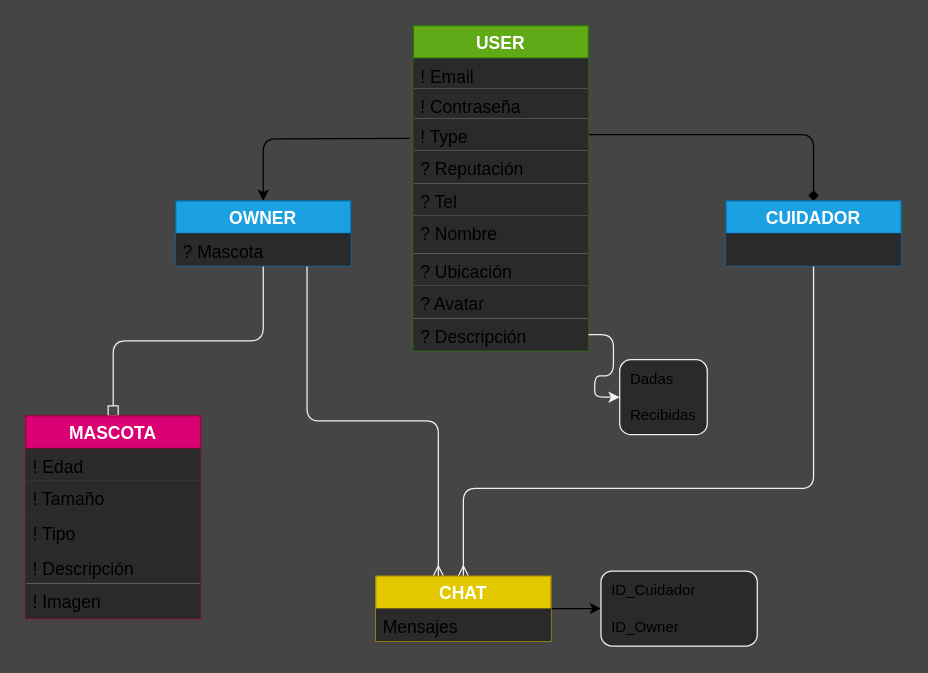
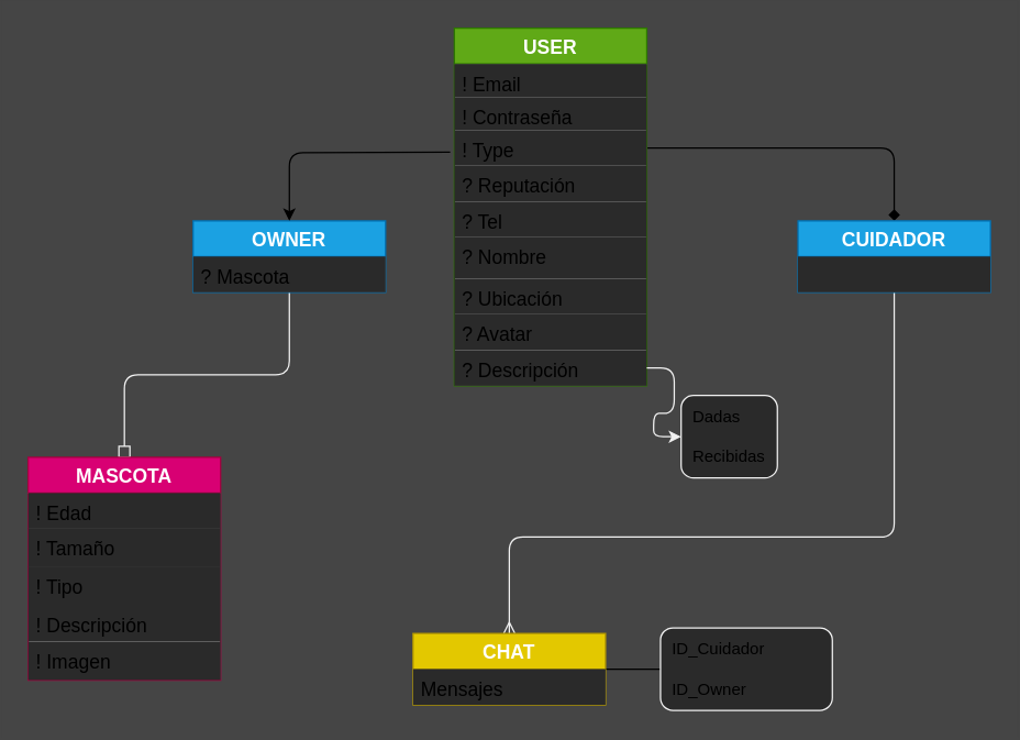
- <mxCell id="3" style="rounded=1;sketch=0;orthogonalLoop=1;jettySize=auto;elbow=vertical;html=1;exitX=0.75;exitY=1;exitDx=0;exitDy=0;strokeColor=#f0f0f0;edgeStyle=elbowEdgeStyle;endArrow=ERmany;endFill=0;entryX=0.357;entryY=0;entryDx=0;entryDy=0;entryPerimeter=0;fontSize=14;" parent="1" source="4" target="30" edge="1"><mxGeometry relative="1" as="geometry"><mxPoint x="520" y="330" as="targetPoint" /></mxGeometry></mxCell>
- <mxCell id="29" value="" style="edgeStyle=orthogonalEdgeStyle;rounded=0;orthogonalLoop=1;jettySize=auto;html=1;endArrow=classic;endFill=1;fontSize=14;" parent="1" source="30" target="32" edge="1"><mxGeometry relative="1" as="geometry" /></mxCell>
+ <mxCell id="29" value="" style="edgeStyle=orthogonalEdgeStyle;rounded=0;orthogonalLoop=1;jettySize=auto;html=1;endArrow=none;endFill=1;fontSize=14;" parent="1" source="30" target="32" edge="1"><mxGeometry relative="1" as="geometry" /></mxCell>
